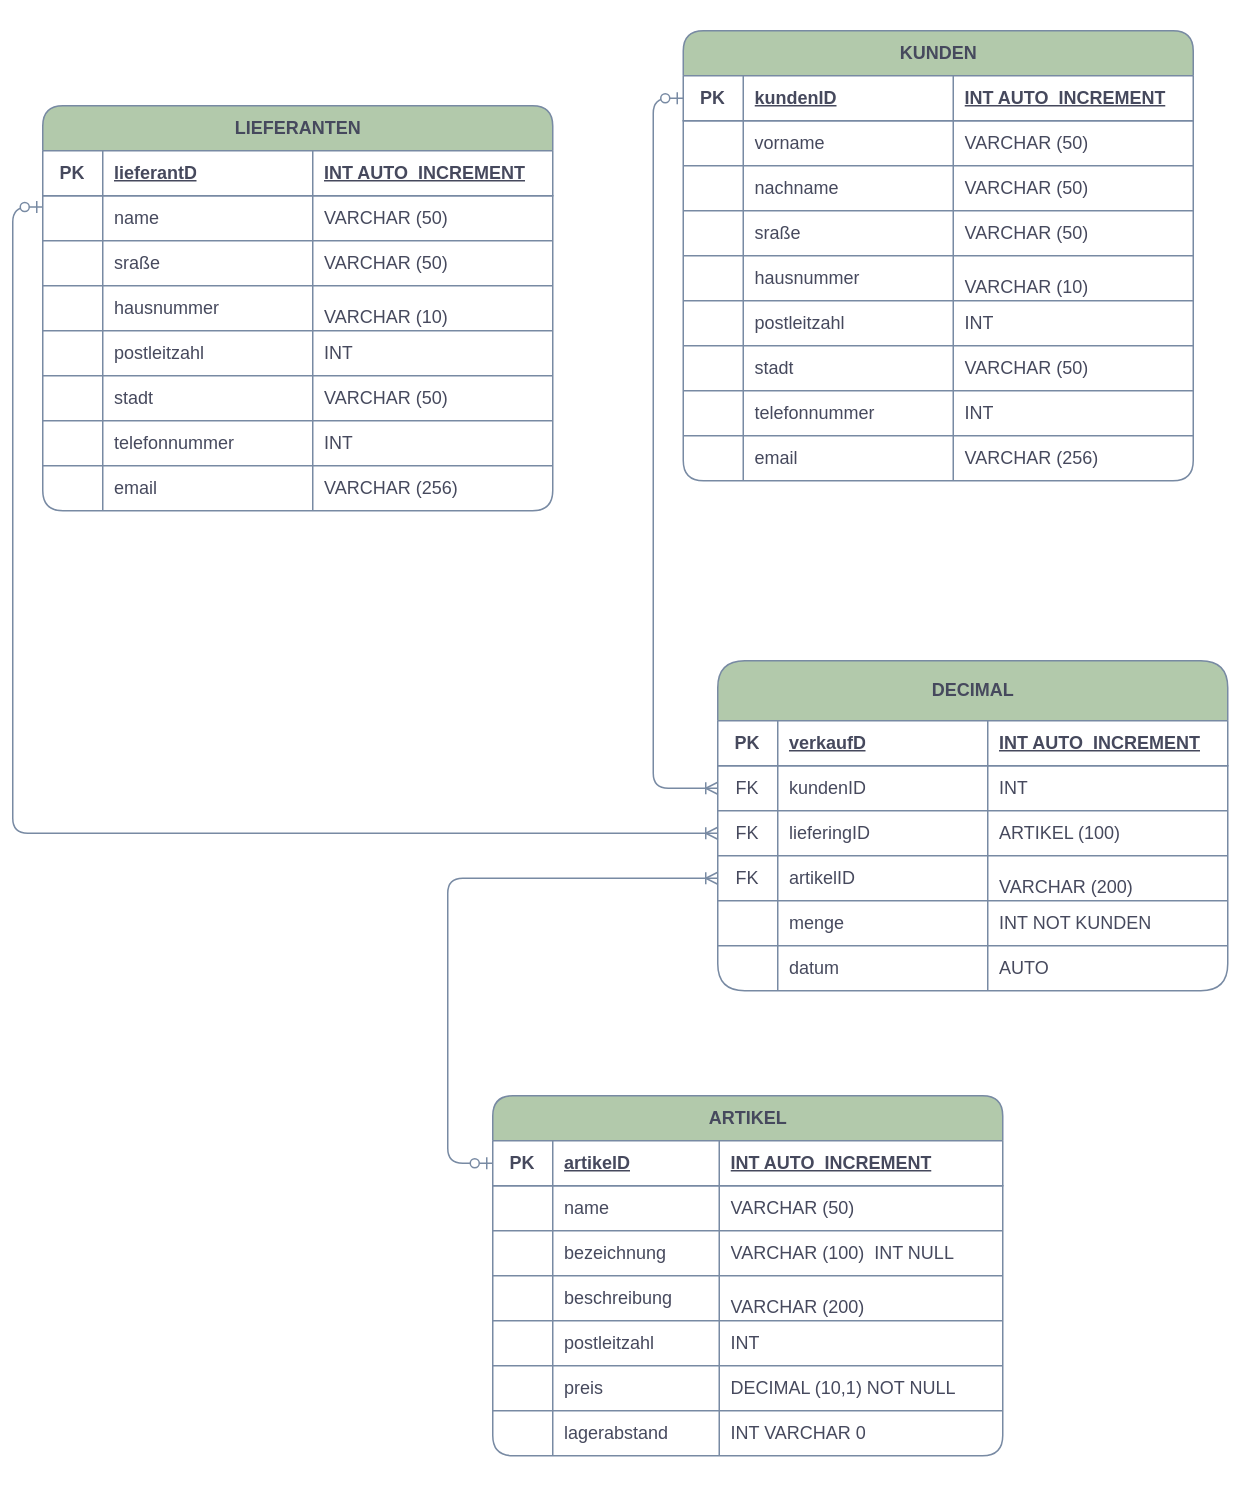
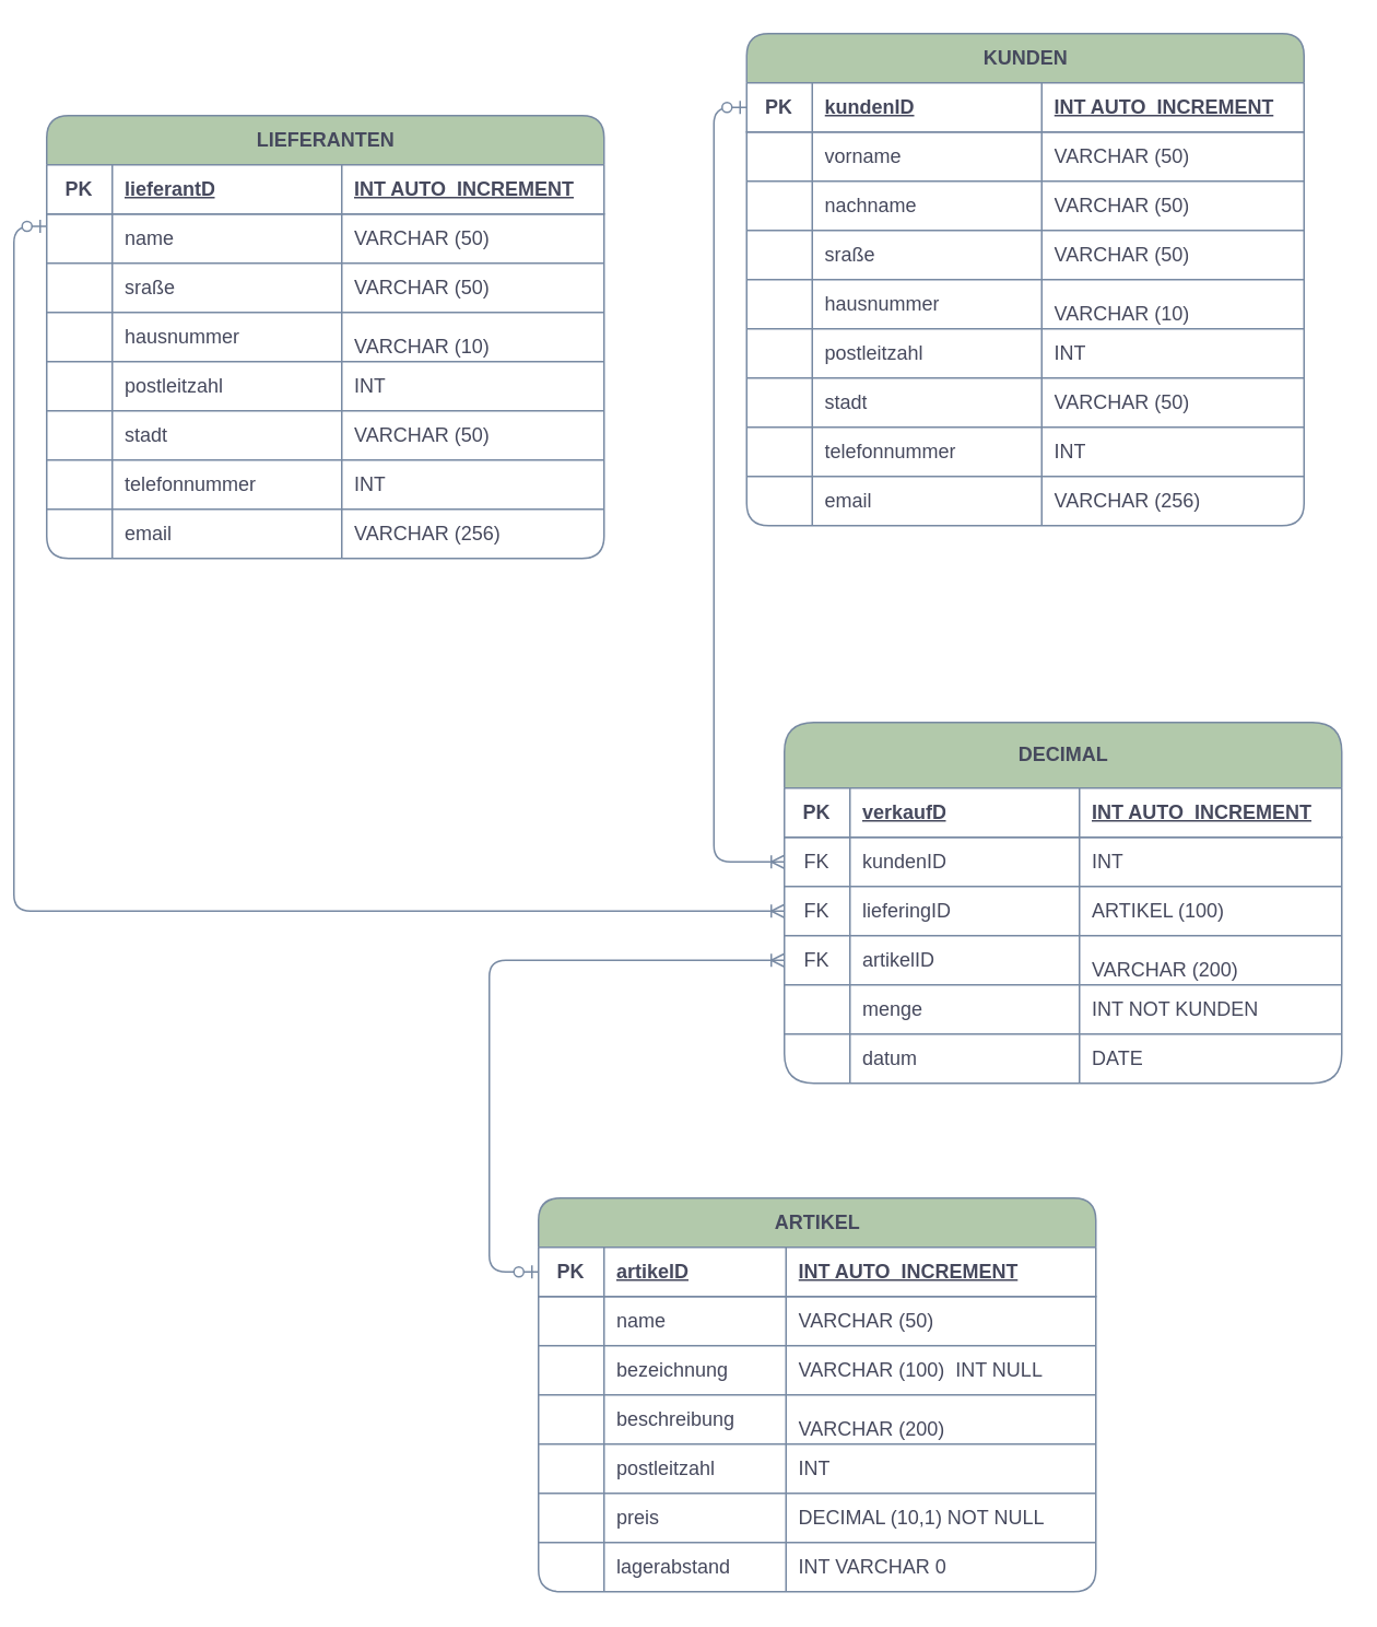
- <mxCell id="126" value="AUTO" style="shape=partialRectangle;connectable=0;fillColor=none;top=0;left=0;bottom=0;right=0;align=left;spacingLeft=6;overflow=hidden;rounded=1;comic=0;pointerEvents=1;html=1;strokeColor=#788AA3;fontColor=#46495D;" vertex="1" parent="123"><mxGeometry x="180" width="160" height="30" as="geometry"><mxRectangle width="160" height="30" as="alternateBounds" /></mxGeometry></mxCell>
+ <mxCell id="126" value="DATE" style="shape=partialRectangle;connectable=0;fillColor=none;top=0;left=0;bottom=0;right=0;align=left;spacingLeft=6;overflow=hidden;rounded=1;comic=0;pointerEvents=1;html=1;strokeColor=#788AA3;fontColor=#46495D;" vertex="1" parent="123"><mxGeometry x="180" width="160" height="30" as="geometry"><mxRectangle width="160" height="30" as="alternateBounds" /></mxGeometry></mxCell>
